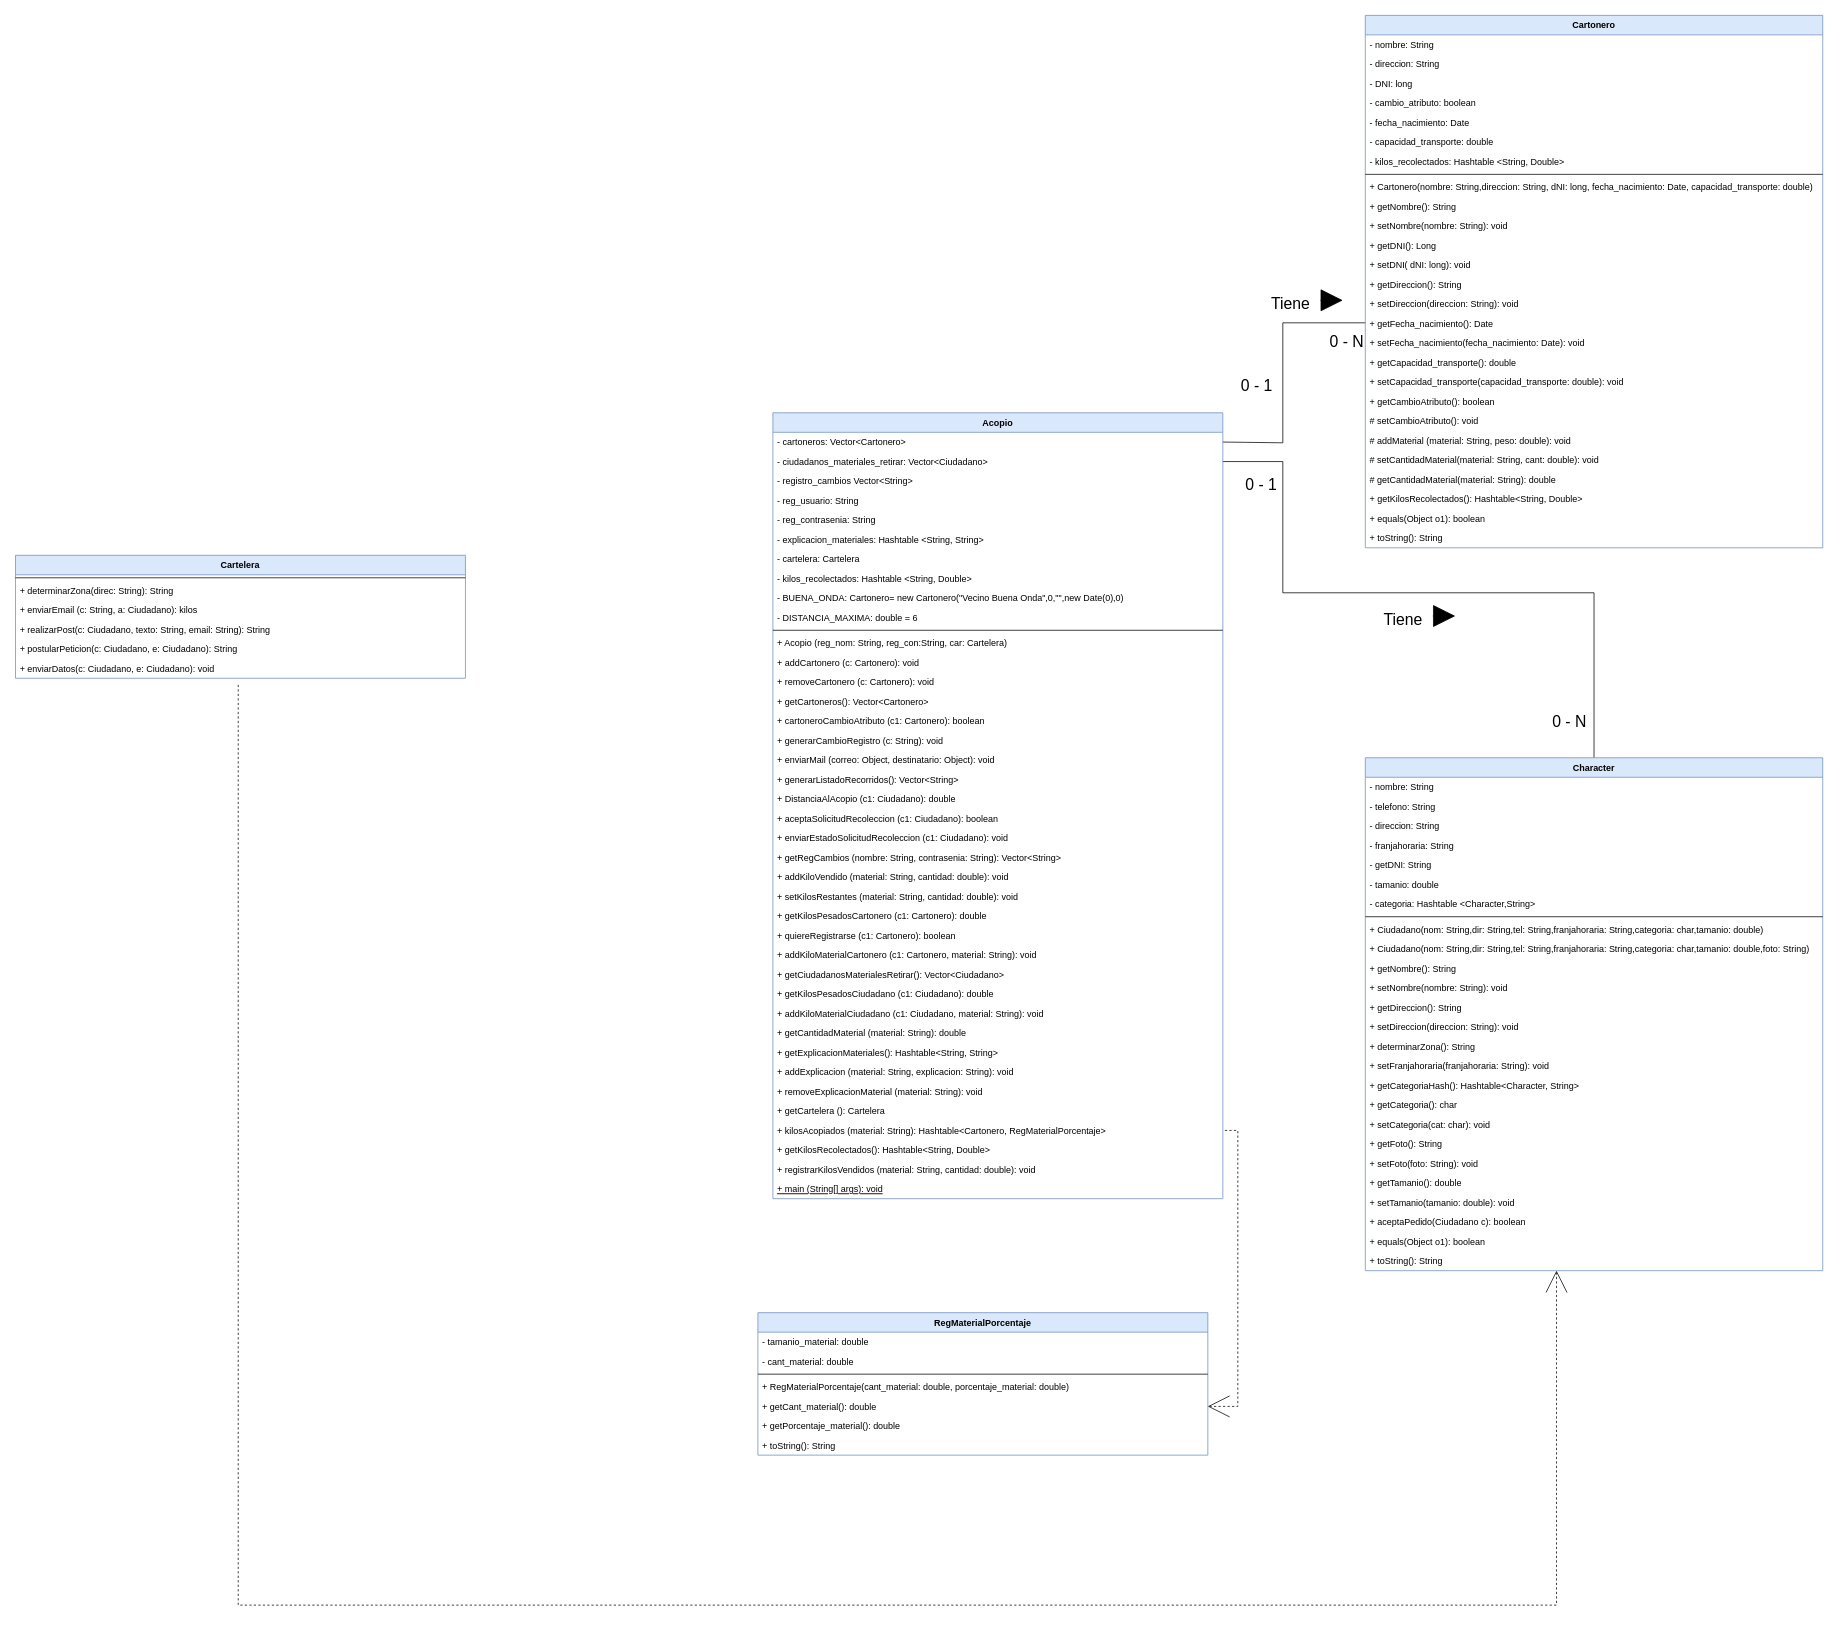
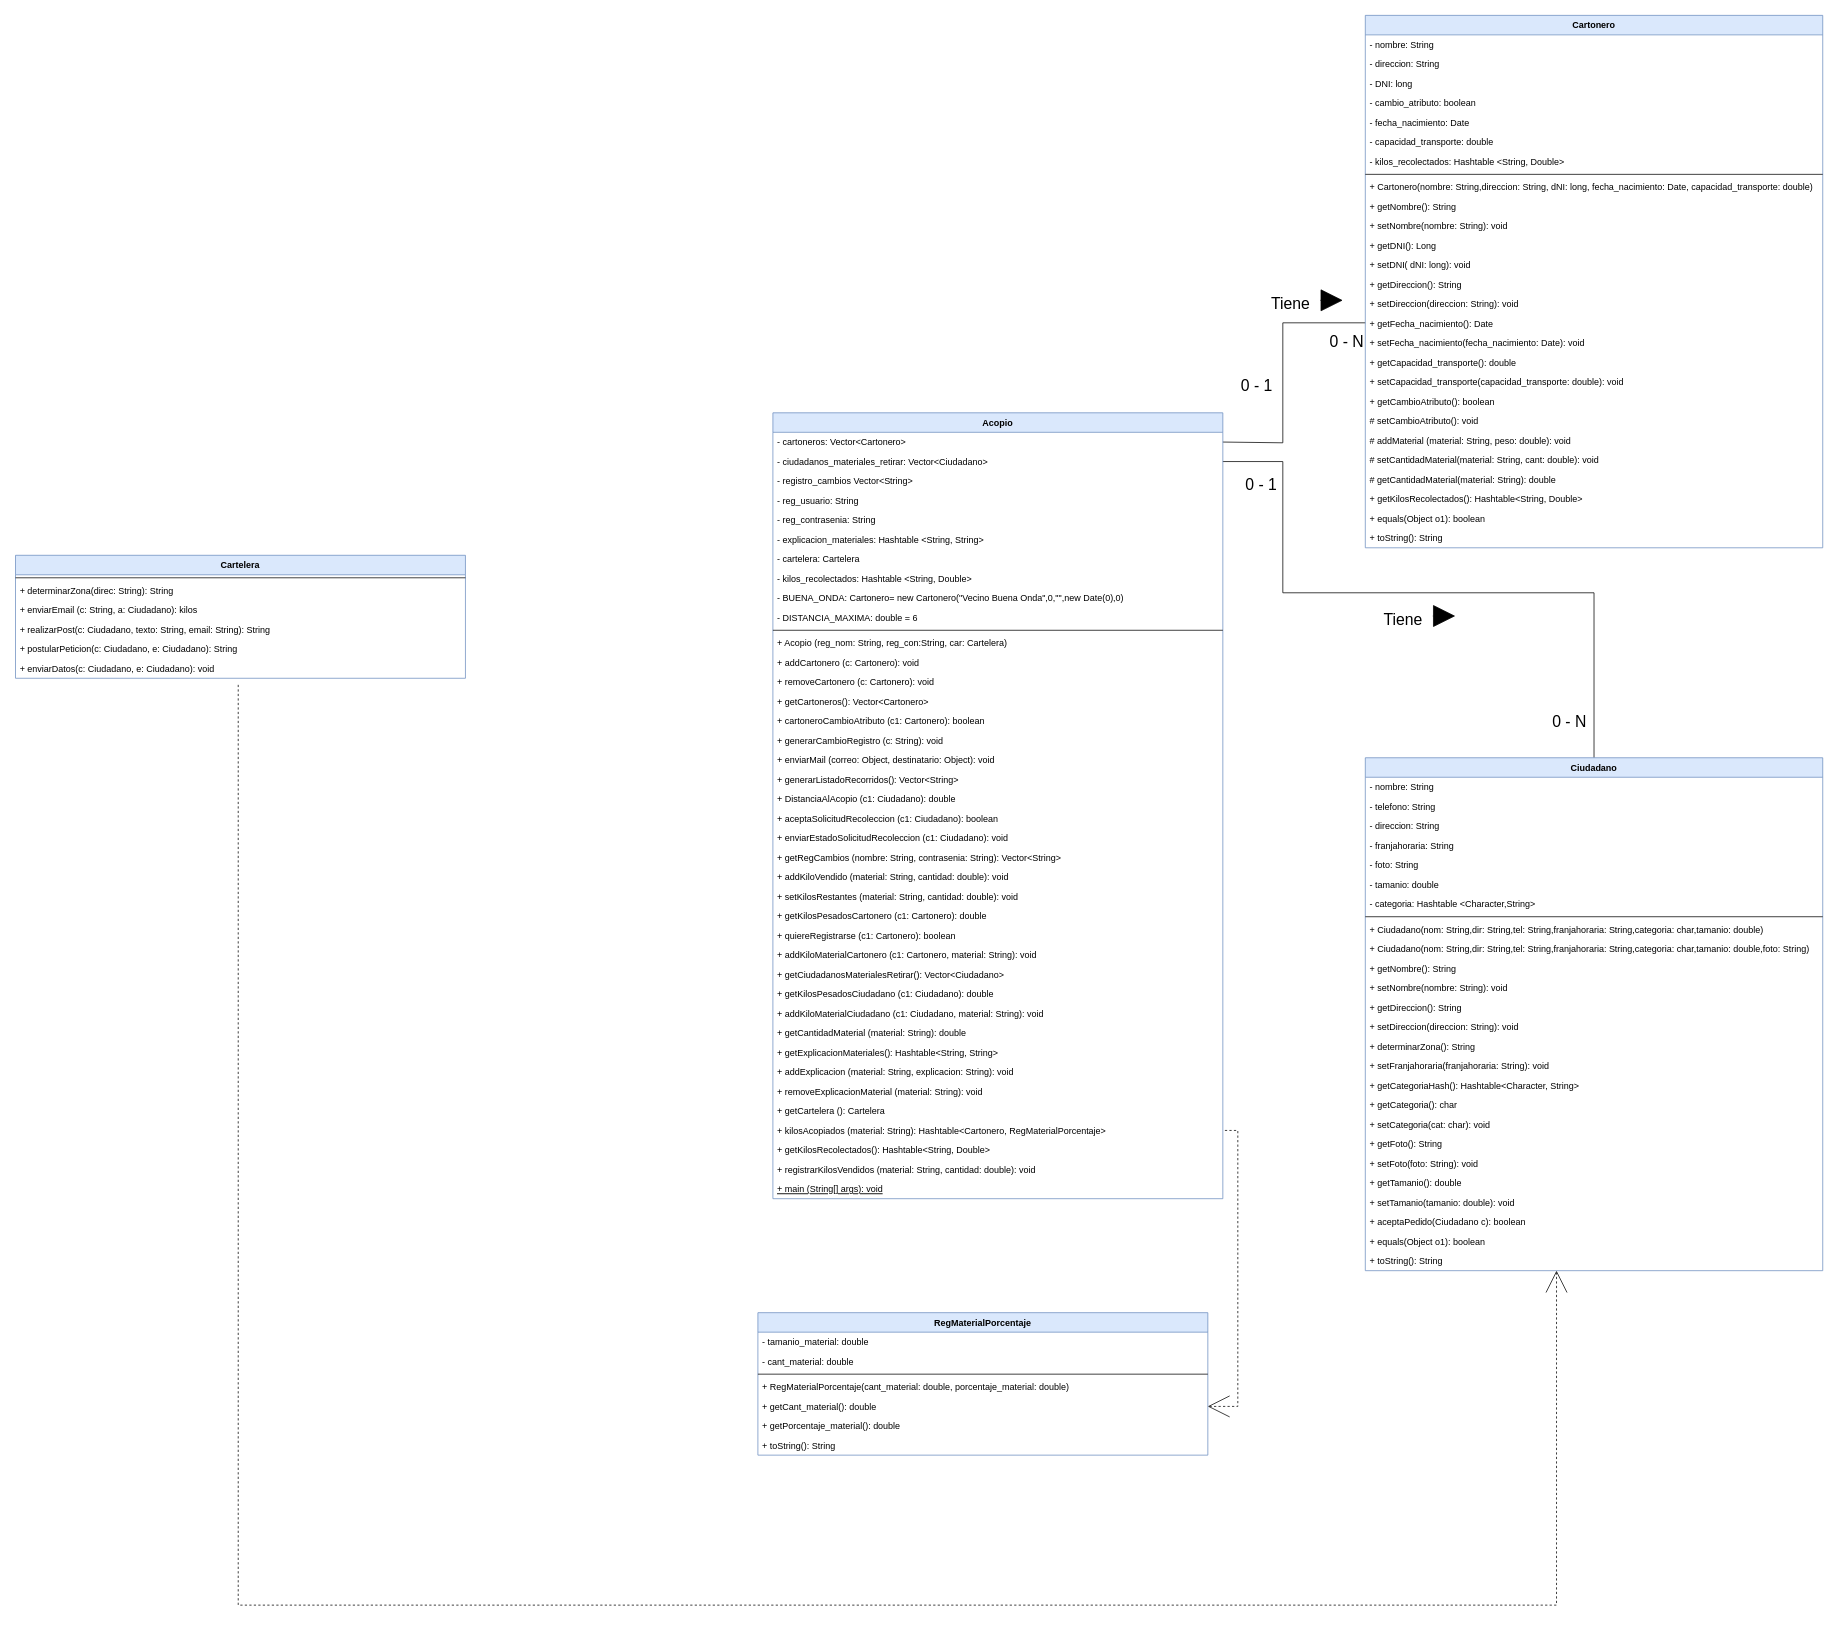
- <mxCell id="5" value="Character" style="swimlane;fontStyle=1;align=center;verticalAlign=top;childLayout=stackLayout;horizontal=1;startSize=26;horizontalStack=0;resizeParent=1;resizeParentMax=0;resizeLast=0;collapsible=1;marginBottom=0;fillColor=#dae8fc;strokeColor=#6c8ebf;" parent="1" vertex="1"><mxGeometry x="1820" y="1010" width="610" height="684" as="geometry" /></mxCell>
+ <mxCell id="5" value="Ciudadano" style="swimlane;fontStyle=1;align=center;verticalAlign=top;childLayout=stackLayout;horizontal=1;startSize=26;horizontalStack=0;resizeParent=1;resizeParentMax=0;resizeLast=0;collapsible=1;marginBottom=0;fillColor=#dae8fc;strokeColor=#6c8ebf;" parent="1" vertex="1"><mxGeometry x="1820" y="1010" width="610" height="684" as="geometry" /></mxCell>
- <mxCell id="10" value="- getDNI: String" style="text;strokeColor=none;fillColor=none;align=left;verticalAlign=top;spacingLeft=4;spacingRight=4;overflow=hidden;rotatable=0;points=[[0,0.5],[1,0.5]];portConstraint=eastwest;" parent="5" vertex="1"><mxGeometry y="130" width="610" height="26" as="geometry" /></mxCell>
+ <mxCell id="10" value="- foto: String" style="text;strokeColor=none;fillColor=none;align=left;verticalAlign=top;spacingLeft=4;spacingRight=4;overflow=hidden;rotatable=0;points=[[0,0.5],[1,0.5]];portConstraint=eastwest;" parent="5" vertex="1"><mxGeometry y="130" width="610" height="26" as="geometry" /></mxCell>
